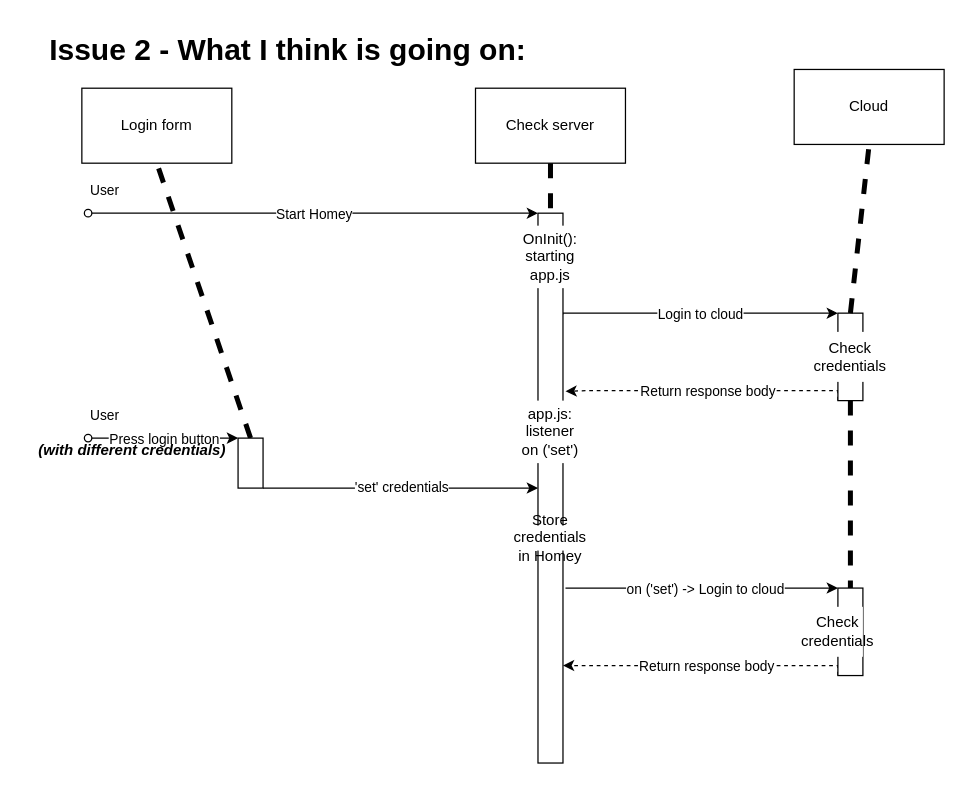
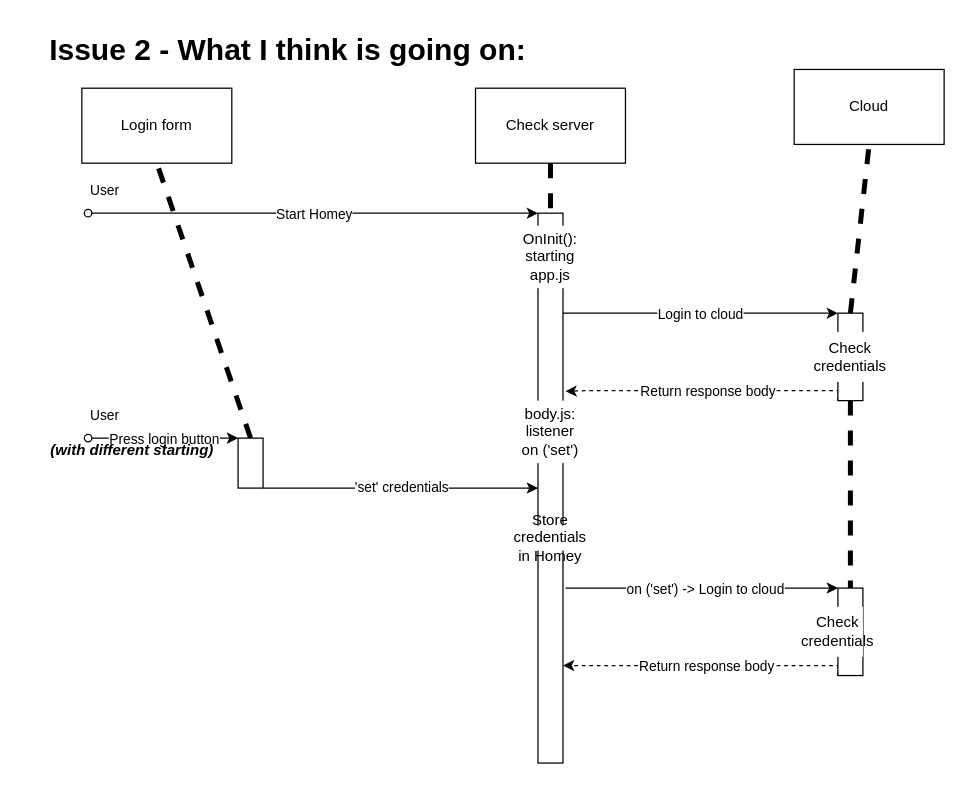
- <mxCell id="28" value="app.js: listener on ('set')" style="text;html=1;strokeColor=none;align=center;verticalAlign=middle;whiteSpace=wrap;rounded=0;fillColor=#ffffff;" vertex="1" parent="1"><mxGeometry x="415" y="320" width="50" height="50" as="geometry" /></mxCell>
+ <mxCell id="28" value="body.js: listener on ('set')" style="text;html=1;strokeColor=none;align=center;verticalAlign=middle;whiteSpace=wrap;rounded=0;fillColor=#ffffff;" vertex="1" parent="1"><mxGeometry x="415" y="320" width="50" height="50" as="geometry" /></mxCell>
- <mxCell id="25" value="&lt;i&gt;&lt;b&gt;(with different credentials)&lt;/b&gt;&lt;/i&gt;" style="text;html=1;align=center;verticalAlign=middle;resizable=0;points=[];autosize=1;" vertex="1" parent="1"><mxGeometry x="20" y="350" width="170" height="20" as="geometry" /></mxCell>
+ <mxCell id="25" value="&lt;i&gt;&lt;b&gt;(with different starting)&lt;/b&gt;&lt;/i&gt;" style="text;html=1;align=center;verticalAlign=middle;resizable=0;points=[];autosize=1;" vertex="1" parent="1"><mxGeometry x="20" y="350" width="170" height="20" as="geometry" /></mxCell>
